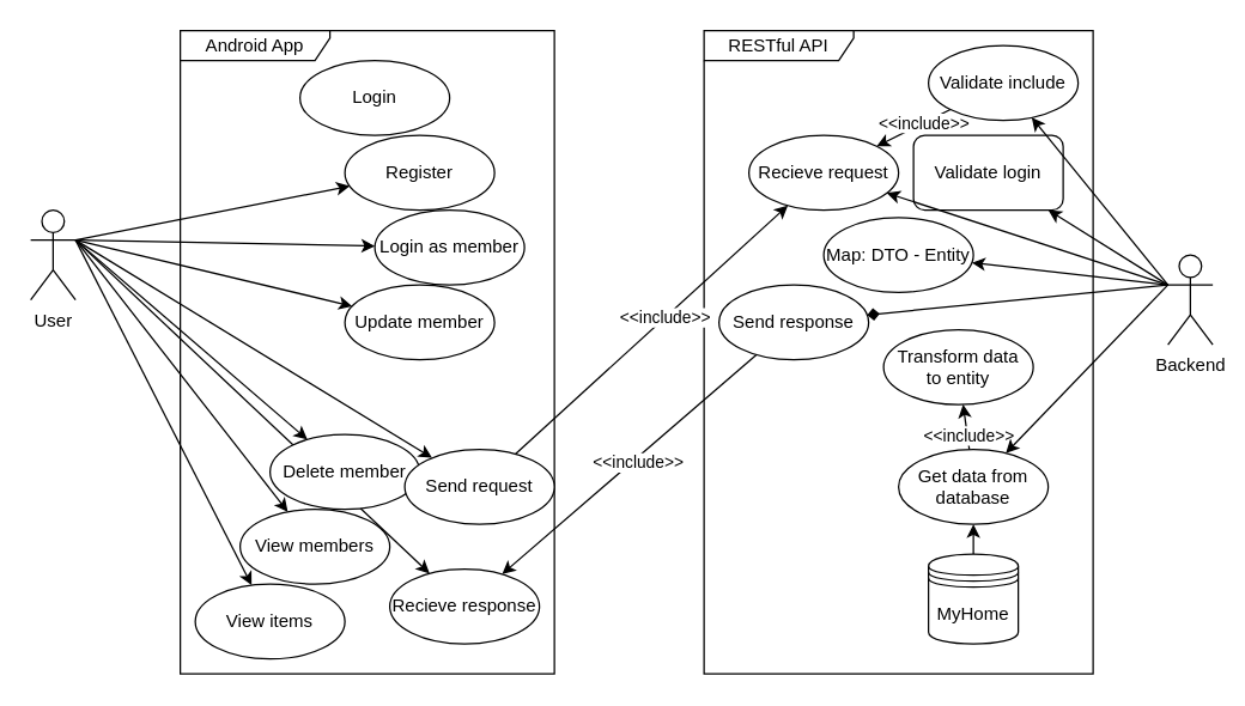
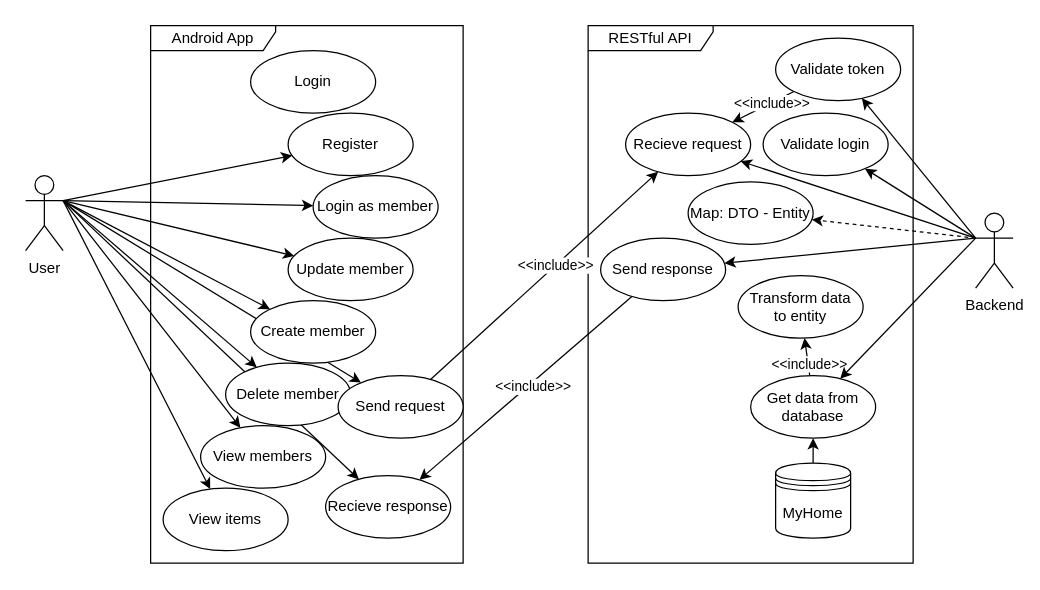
- <mxCell id="24" value="Validate include" style="ellipse;whiteSpace=wrap;html=1;" vertex="1" parent="1"><mxGeometry x="620" y="30" width="100" height="50" as="geometry" /></mxCell>
+ <mxCell id="24" value="Validate token" style="ellipse;whiteSpace=wrap;html=1;" vertex="1" parent="1"><mxGeometry x="620" y="30" width="100" height="50" as="geometry" /></mxCell>
- <mxCell id="25" value="Validate login" style="whiteSpace=wrap;html=1;rounded=1;" vertex="1" parent="1"><mxGeometry x="610" y="90" width="100" height="50" as="geometry" /></mxCell>
+ <mxCell id="25" value="Validate login" style="ellipse;whiteSpace=wrap;html=1;" vertex="1" parent="1"><mxGeometry x="610" y="90" width="100" height="50" as="geometry" /></mxCell>
- <mxCell id="31" style="edgeStyle=none;rounded=0;orthogonalLoop=1;jettySize=auto;html=1;exitX=0;exitY=0.333;exitDx=0;exitDy=0;exitPerimeter=0;startArrow=none;startFill=0;endArrow=classic;endFill=1;" edge="1" parent="1" source="35" target="38"><mxGeometry relative="1" as="geometry" /></mxCell>
+ <mxCell id="31" style="edgeStyle=none;rounded=0;orthogonalLoop=1;jettySize=auto;html=1;exitX=0;exitY=0.333;exitDx=0;exitDy=0;exitPerimeter=0;startArrow=none;startFill=0;endArrow=classic;endFill=1;dashed=1;" edge="1" parent="1" source="35" target="38"><mxGeometry relative="1" as="geometry" /></mxCell>
+ <mxCell id="7" style="edgeStyle=none;rounded=0;orthogonalLoop=1;jettySize=auto;html=1;exitX=1;exitY=0.333;exitDx=0;exitDy=0;exitPerimeter=0;startArrow=none;startFill=0;endArrow=classic;endFill=1;" edge="1" parent="1" source="13" target="16"><mxGeometry relative="1" as="geometry" /></mxCell>
- <mxCell id="33" style="edgeStyle=none;rounded=0;orthogonalLoop=1;jettySize=auto;html=1;exitX=0;exitY=0.333;exitDx=0;exitDy=0;exitPerimeter=0;startArrow=none;startFill=0;endArrow=diamond;endFill=1;" edge="1" parent="1" source="35" target="43"><mxGeometry relative="1" as="geometry" /></mxCell>
+ <mxCell id="33" style="edgeStyle=none;rounded=0;orthogonalLoop=1;jettySize=auto;html=1;exitX=0;exitY=0.333;exitDx=0;exitDy=0;exitPerimeter=0;startArrow=none;startFill=0;endArrow=classic;endFill=1;" edge="1" parent="1" source="35" target="43"><mxGeometry relative="1" as="geometry" /></mxCell>
+ <mxCell id="16" value="Create member" style="ellipse;whiteSpace=wrap;html=1;" vertex="1" parent="1"><mxGeometry x="200" y="240" width="100" height="50" as="geometry" /></mxCell>
